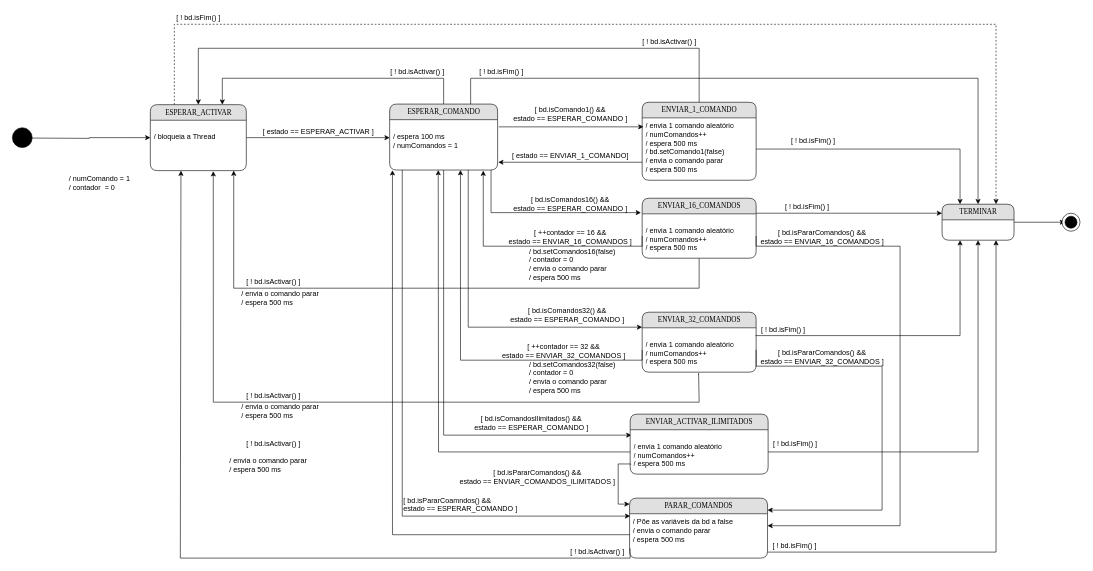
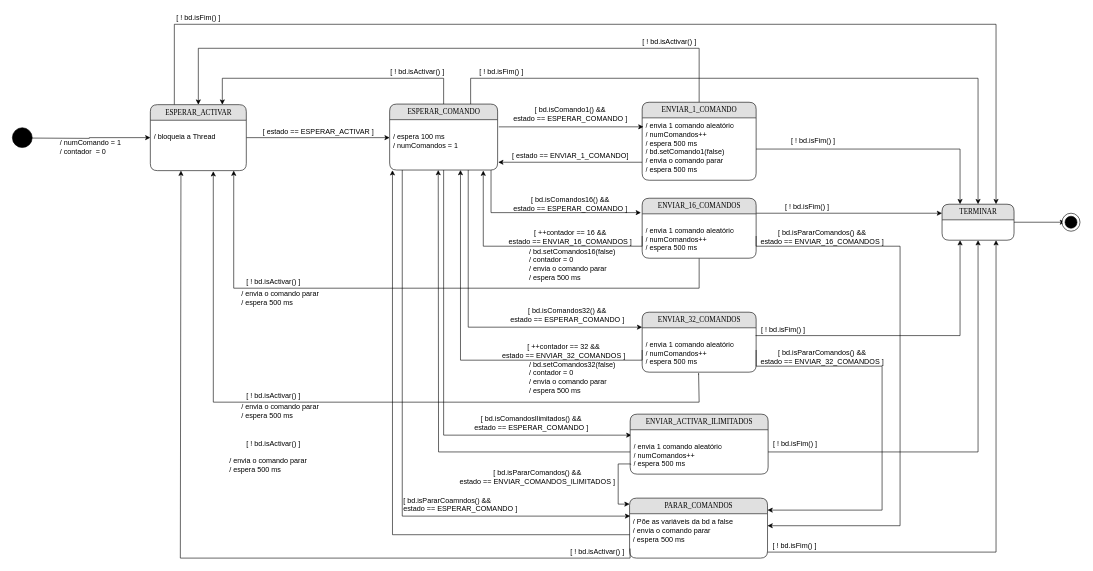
- <mxCell id="3" style="edgeStyle=orthogonalEdgeStyle;rounded=0;orthogonalLoop=1;jettySize=auto;html=1;exitX=0.25;exitY=0;exitDx=0;exitDy=0;entryX=0.75;entryY=0;entryDx=0;entryDy=0;dashed=1;" edge="1" parent="1" source="4" target="22"><mxGeometry relative="1" as="geometry"><Array as="points"><mxPoint x="290" y="40" /><mxPoint x="1660" y="40" /></Array></mxGeometry></mxCell>
+ <mxCell id="3" style="edgeStyle=orthogonalEdgeStyle;rounded=0;orthogonalLoop=1;jettySize=auto;html=1;exitX=0.25;exitY=0;exitDx=0;exitDy=0;entryX=0.75;entryY=0;entryDx=0;entryDy=0;" edge="1" parent="1" source="4" target="22"><mxGeometry relative="1" as="geometry"><Array as="points"><mxPoint x="290" y="40" /><mxPoint x="1660" y="40" /></Array></mxGeometry></mxCell>
- <mxCell id="30" value="&lt;div style=&quot;text-align: left&quot;&gt;&lt;span&gt;/ numComando = 1&lt;/span&gt;&lt;/div&gt;&lt;div style=&quot;text-align: left&quot;&gt;&lt;span&gt;/ contador&amp;nbsp; = 0&lt;/span&gt;&lt;/div&gt;" style="text;html=1;align=center;verticalAlign=middle;resizable=0;points=[];;autosize=1;" vertex="1" parent="1"><mxGeometry x="105" y="290" width="120" height="30" as="geometry" /></mxCell>
+ <mxCell id="30" value="&lt;div style=&quot;text-align: left&quot;&gt;&lt;span&gt;/ numComando = 1&lt;/span&gt;&lt;/div&gt;&lt;div style=&quot;text-align: left&quot;&gt;&lt;span&gt;/ contador&amp;nbsp; = 0&lt;/span&gt;&lt;/div&gt;" style="text;html=1;align=center;verticalAlign=middle;resizable=0;points=[];;autosize=1;" vertex="1" parent="1"><mxGeometry y="230" width="120" height="30" as="geometry" x="90" /></mxCell>
